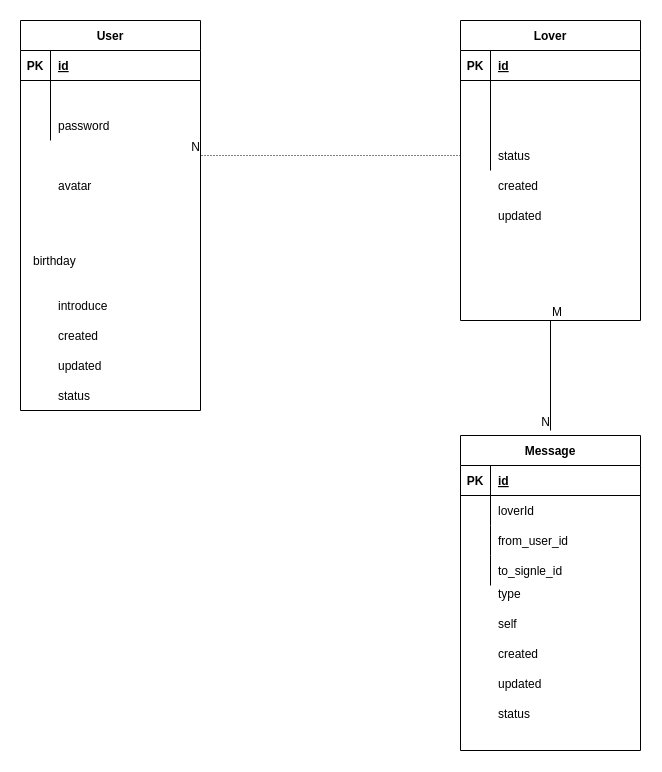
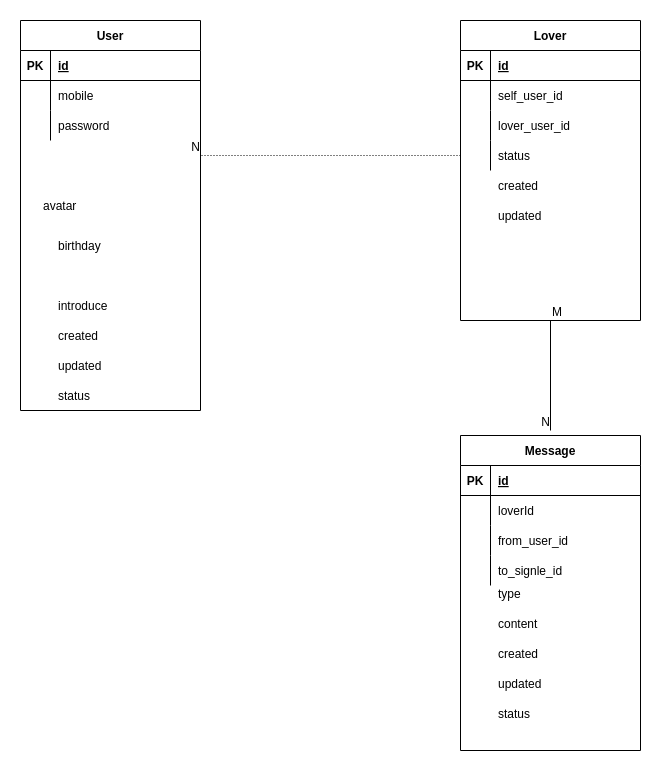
+ <mxCell id="11" value="mobile" style="shape=partialRectangle;connectable=0;fillColor=none;top=0;left=0;bottom=0;right=0;align=left;spacingLeft=6;overflow=hidden;" parent="9" vertex="1"><mxGeometry x="30" width="150" height="30" as="geometry" /></mxCell>
+ <mxCell id="30" value="self_user_id" style="shape=partialRectangle;connectable=0;fillColor=none;top=0;left=0;bottom=0;right=0;align=left;spacingLeft=6;overflow=hidden;" vertex="1" parent="28"><mxGeometry x="30" width="150" height="30" as="geometry" /></mxCell>
+ <mxCell id="33" value="lover_user_id" style="shape=partialRectangle;connectable=0;fillColor=none;top=0;left=0;bottom=0;right=0;align=left;spacingLeft=6;overflow=hidden;" vertex="1" parent="31"><mxGeometry x="30" width="150" height="30" as="geometry" /></mxCell>
- <mxCell id="17" value="avatar" style="shape=partialRectangle;connectable=0;fillColor=none;top=0;left=0;bottom=0;right=0;align=left;spacingLeft=6;overflow=hidden;" parent="4" vertex="1"><mxGeometry x="30" y="150" width="150" height="30" as="geometry" /></mxCell>
+ <mxCell id="17" value="avatar" style="shape=partialRectangle;connectable=0;fillColor=none;top=0;left=0;bottom=0;right=0;align=left;spacingLeft=6;overflow=hidden;" parent="4" vertex="1"><mxGeometry x="15" y="170" width="150" height="30" as="geometry" /></mxCell>
- <mxCell id="18" value="birthday" style="shape=partialRectangle;connectable=0;fillColor=none;top=0;left=0;bottom=0;right=0;align=left;spacingLeft=6;overflow=hidden;" parent="4" vertex="1"><mxGeometry x="5" y="225" width="150" height="30" as="geometry" /></mxCell>
+ <mxCell id="18" value="birthday" style="shape=partialRectangle;connectable=0;fillColor=none;top=0;left=0;bottom=0;right=0;align=left;spacingLeft=6;overflow=hidden;" parent="4" vertex="1"><mxGeometry x="30" y="210" width="150" height="30" as="geometry" /></mxCell>
- <mxCell id="54" value="self" style="shape=partialRectangle;connectable=0;fillColor=none;top=0;left=0;bottom=0;right=0;align=left;spacingLeft=6;overflow=hidden;" vertex="1" parent="39"><mxGeometry x="30" y="172.5" width="150" height="30" as="geometry" /></mxCell>
+ <mxCell id="54" value="content" style="shape=partialRectangle;connectable=0;fillColor=none;top=0;left=0;bottom=0;right=0;align=left;spacingLeft=6;overflow=hidden;" vertex="1" parent="39"><mxGeometry x="30" y="172.5" width="150" height="30" as="geometry" /></mxCell>
